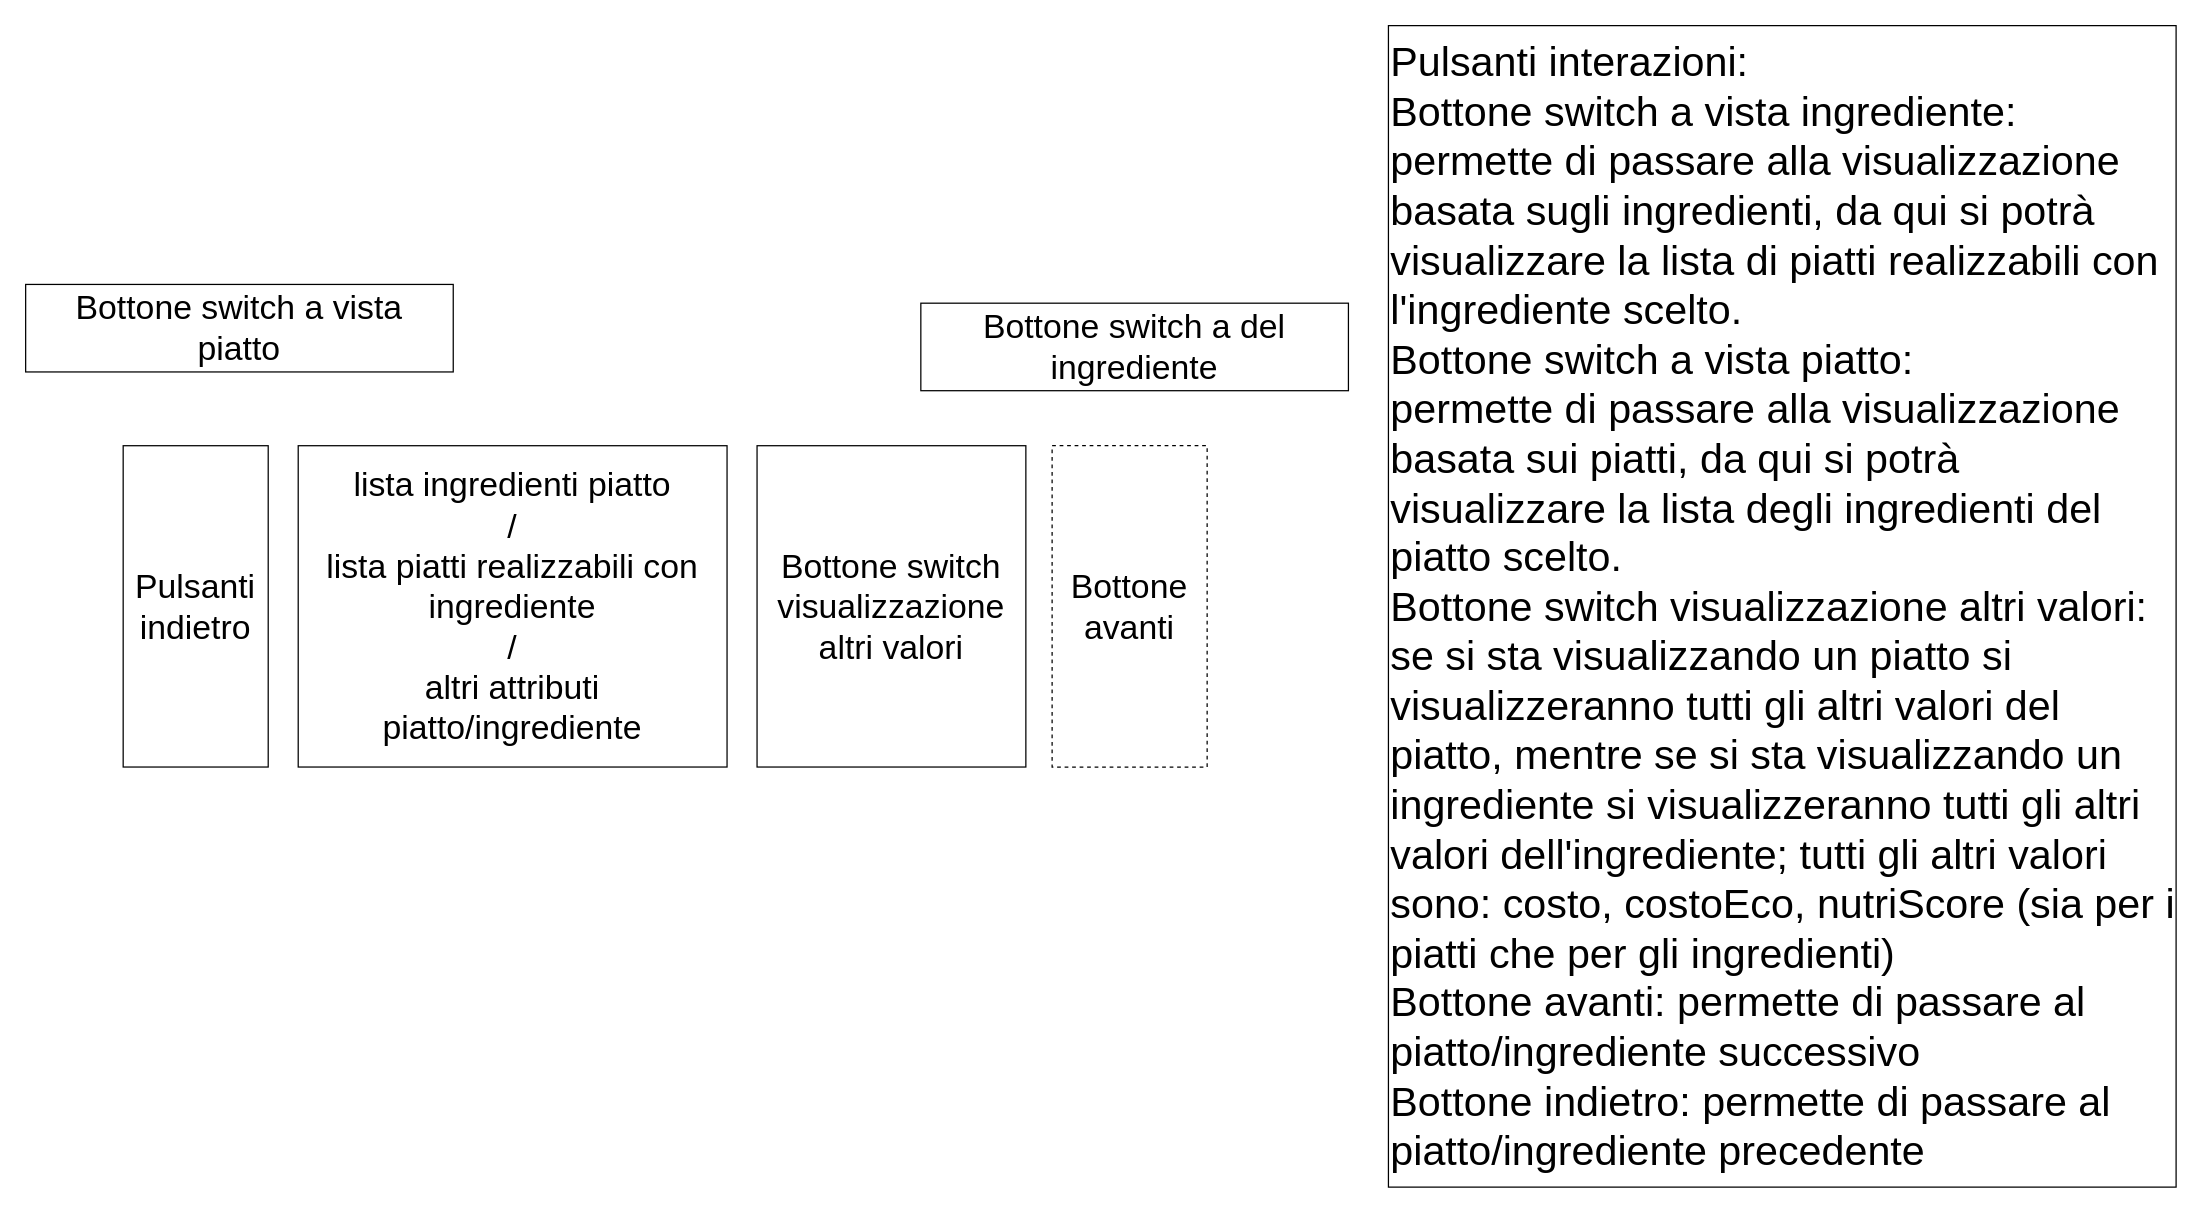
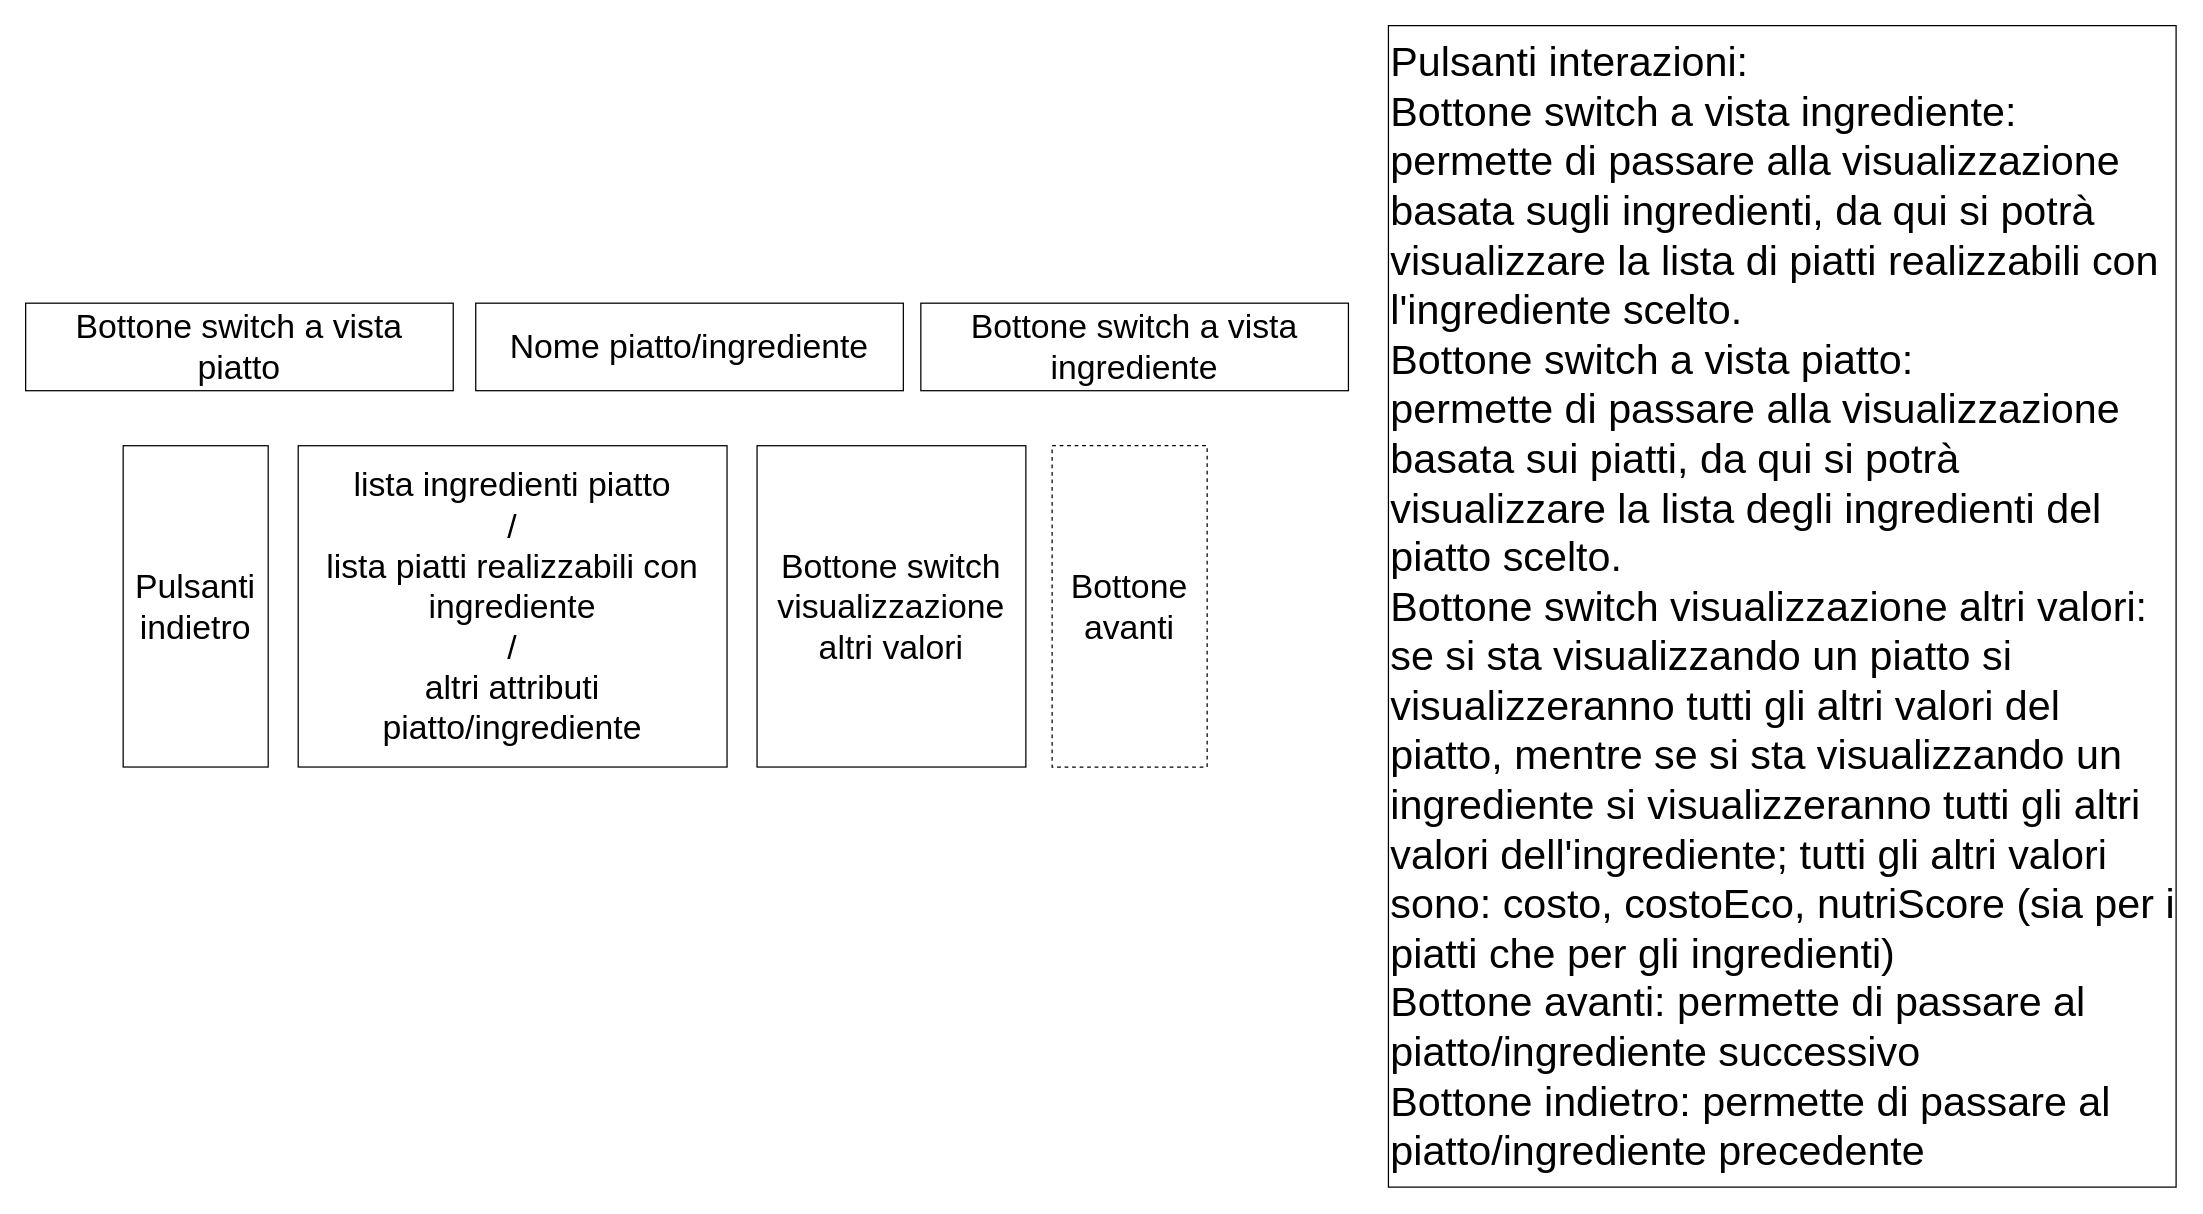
- <mxCell id="6" value="Bottone switch a vista &lt;br&gt;piatto" style="rounded=0;whiteSpace=wrap;html=1;fontSize=27;" vertex="1" parent="1"><mxGeometry x="20" y="227" width="342" height="70" as="geometry" /></mxCell>
+ <mxCell id="6" value="Bottone switch a vista &lt;br&gt;piatto" style="rounded=0;whiteSpace=wrap;html=1;fontSize=27;" vertex="1" parent="1"><mxGeometry x="20" y="242" width="342" height="70" as="geometry" /></mxCell>
+ <mxCell id="3" value="Nome piatto/ingrediente" style="rounded=0;whiteSpace=wrap;html=1;fontSize=27;" vertex="1" parent="1"><mxGeometry x="380" y="242" width="342" height="70" as="geometry" /></mxCell>
- <mxCell id="5" value="Bottone switch a del ingrediente" style="rounded=0;whiteSpace=wrap;html=1;fontSize=27;" vertex="1" parent="1"><mxGeometry x="736" y="242" width="342" height="70" as="geometry" /></mxCell>
+ <mxCell id="5" value="Bottone switch a vista ingrediente" style="rounded=0;whiteSpace=wrap;html=1;fontSize=27;" vertex="1" parent="1"><mxGeometry x="736" y="242" width="342" height="70" as="geometry" /></mxCell>
